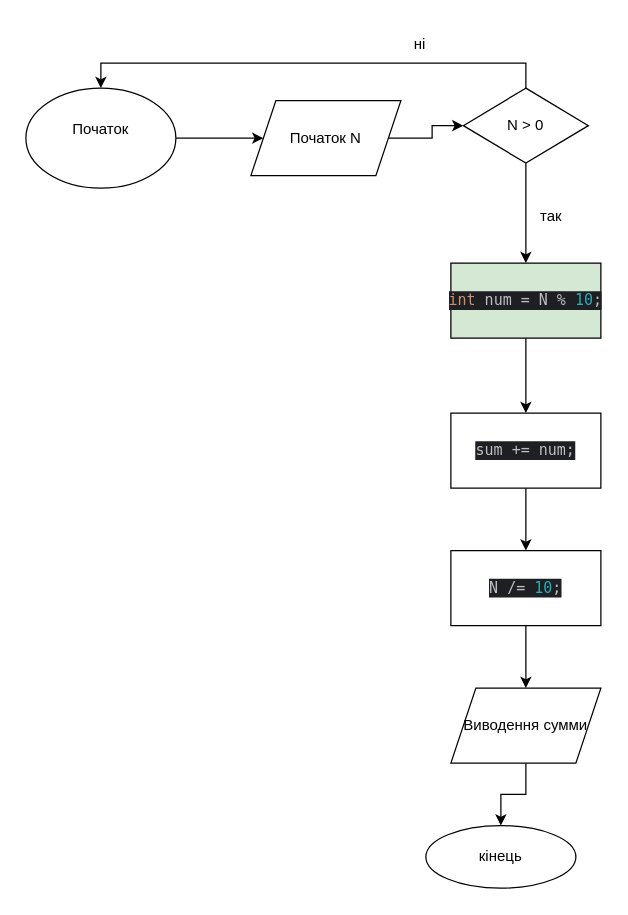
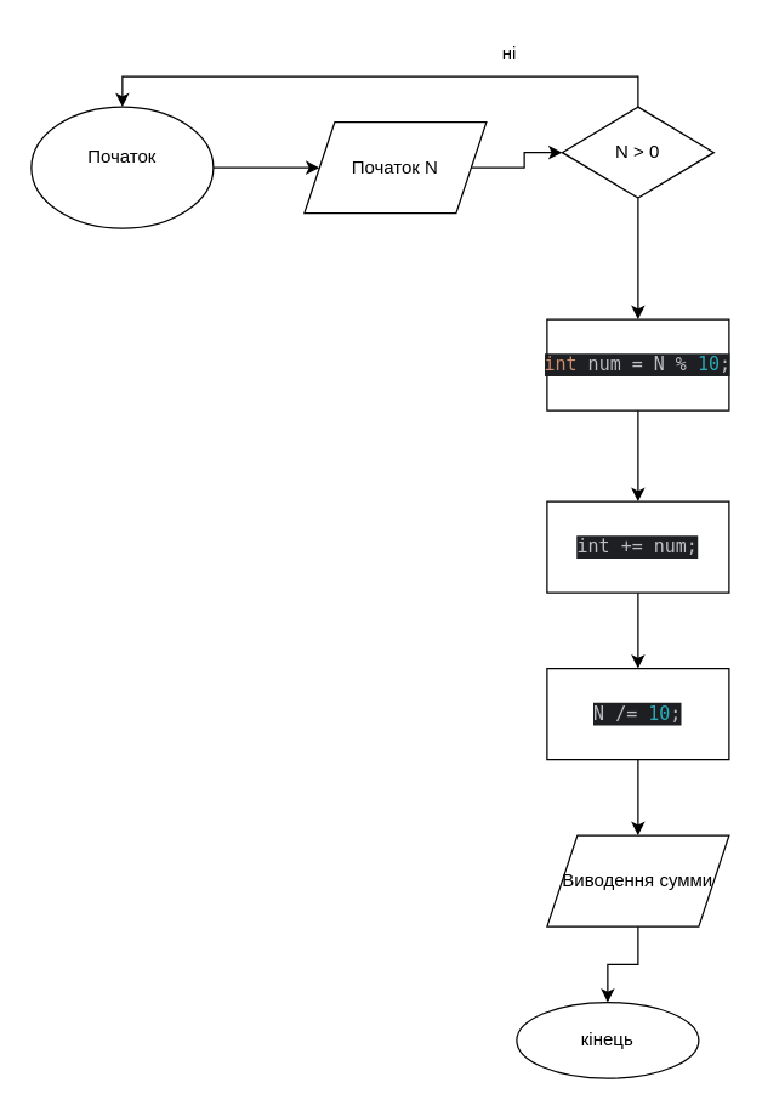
- <mxCell id="19" value="так&lt;div&gt;&lt;br&gt;&lt;/div&gt;" style="text;html=1;align=center;verticalAlign=middle;resizable=0;points=[];autosize=1;strokeColor=none;fillColor=none;" parent="1" vertex="1"><mxGeometry x="420" y="160" width="40" height="40" as="geometry" /></mxCell>
- <mxCell id="11" value="&lt;div style=&quot;background-color:#1e1f22;color:#bcbec4&quot;&gt;&lt;pre style=&quot;font-family:'JetBrains Mono',monospace;font-size:9,8pt;&quot;&gt;&lt;span style=&quot;color:#cf8e6d;&quot;&gt;int &lt;/span&gt;num = N % &lt;span style=&quot;color:#2aacb8;&quot;&gt;10&lt;/span&gt;;&lt;/pre&gt;&lt;/div&gt;" style="rounded=0;whiteSpace=wrap;html=1;fillColor=#d5e8d4;" parent="1" vertex="1"><mxGeometry x="360" y="210" width="120" height="60" as="geometry" /></mxCell>
+ <mxCell id="11" value="&lt;div style=&quot;background-color:#1e1f22;color:#bcbec4&quot;&gt;&lt;pre style=&quot;font-family:'JetBrains Mono',monospace;font-size:9,8pt;&quot;&gt;&lt;span style=&quot;color:#cf8e6d;&quot;&gt;int &lt;/span&gt;num = N % &lt;span style=&quot;color:#2aacb8;&quot;&gt;10&lt;/span&gt;;&lt;/pre&gt;&lt;/div&gt;" style="rounded=0;whiteSpace=wrap;html=1;" parent="1" vertex="1"><mxGeometry x="360" y="210" width="120" height="60" as="geometry" /></mxCell>
- <mxCell id="13" value="&lt;div style=&quot;background-color:#1e1f22;color:#bcbec4&quot;&gt;&lt;pre style=&quot;font-family:'JetBrains Mono',monospace;font-size:9,8pt;&quot;&gt;sum += num;&lt;/pre&gt;&lt;/div&gt;" style="rounded=0;whiteSpace=wrap;html=1;" parent="1" vertex="1"><mxGeometry x="360" y="330" width="120" height="60" as="geometry" /></mxCell>
+ <mxCell id="13" value="&lt;div style=&quot;background-color:#1e1f22;color:#bcbec4&quot;&gt;&lt;pre style=&quot;font-family:'JetBrains Mono',monospace;font-size:9,8pt;&quot;&gt;int += num;&lt;/pre&gt;&lt;/div&gt;" style="rounded=0;whiteSpace=wrap;html=1;" parent="1" vertex="1"><mxGeometry x="360" y="330" width="120" height="60" as="geometry" /></mxCell>
